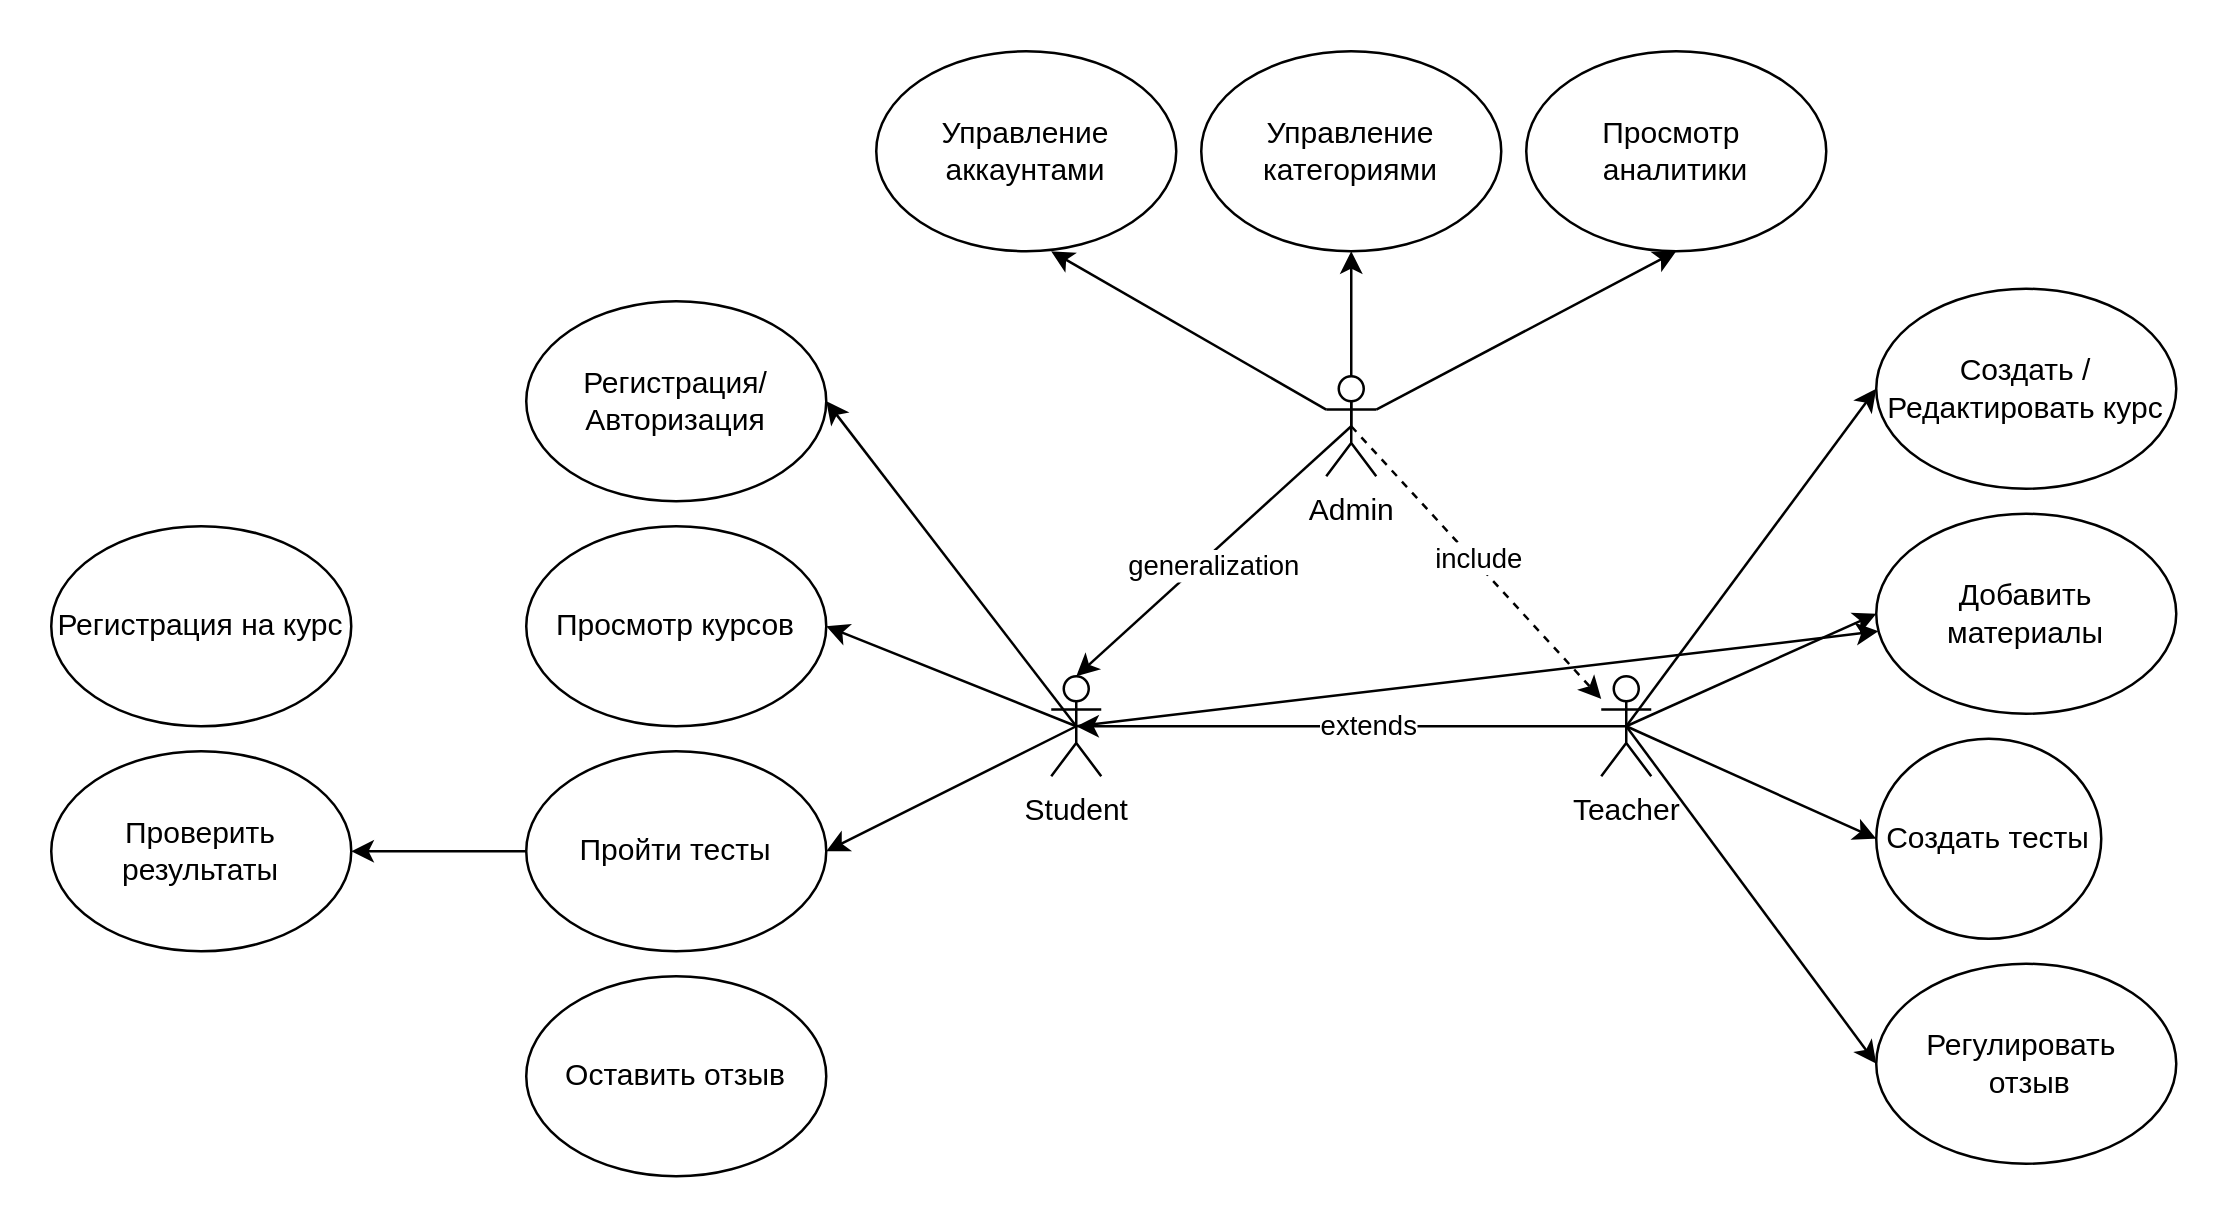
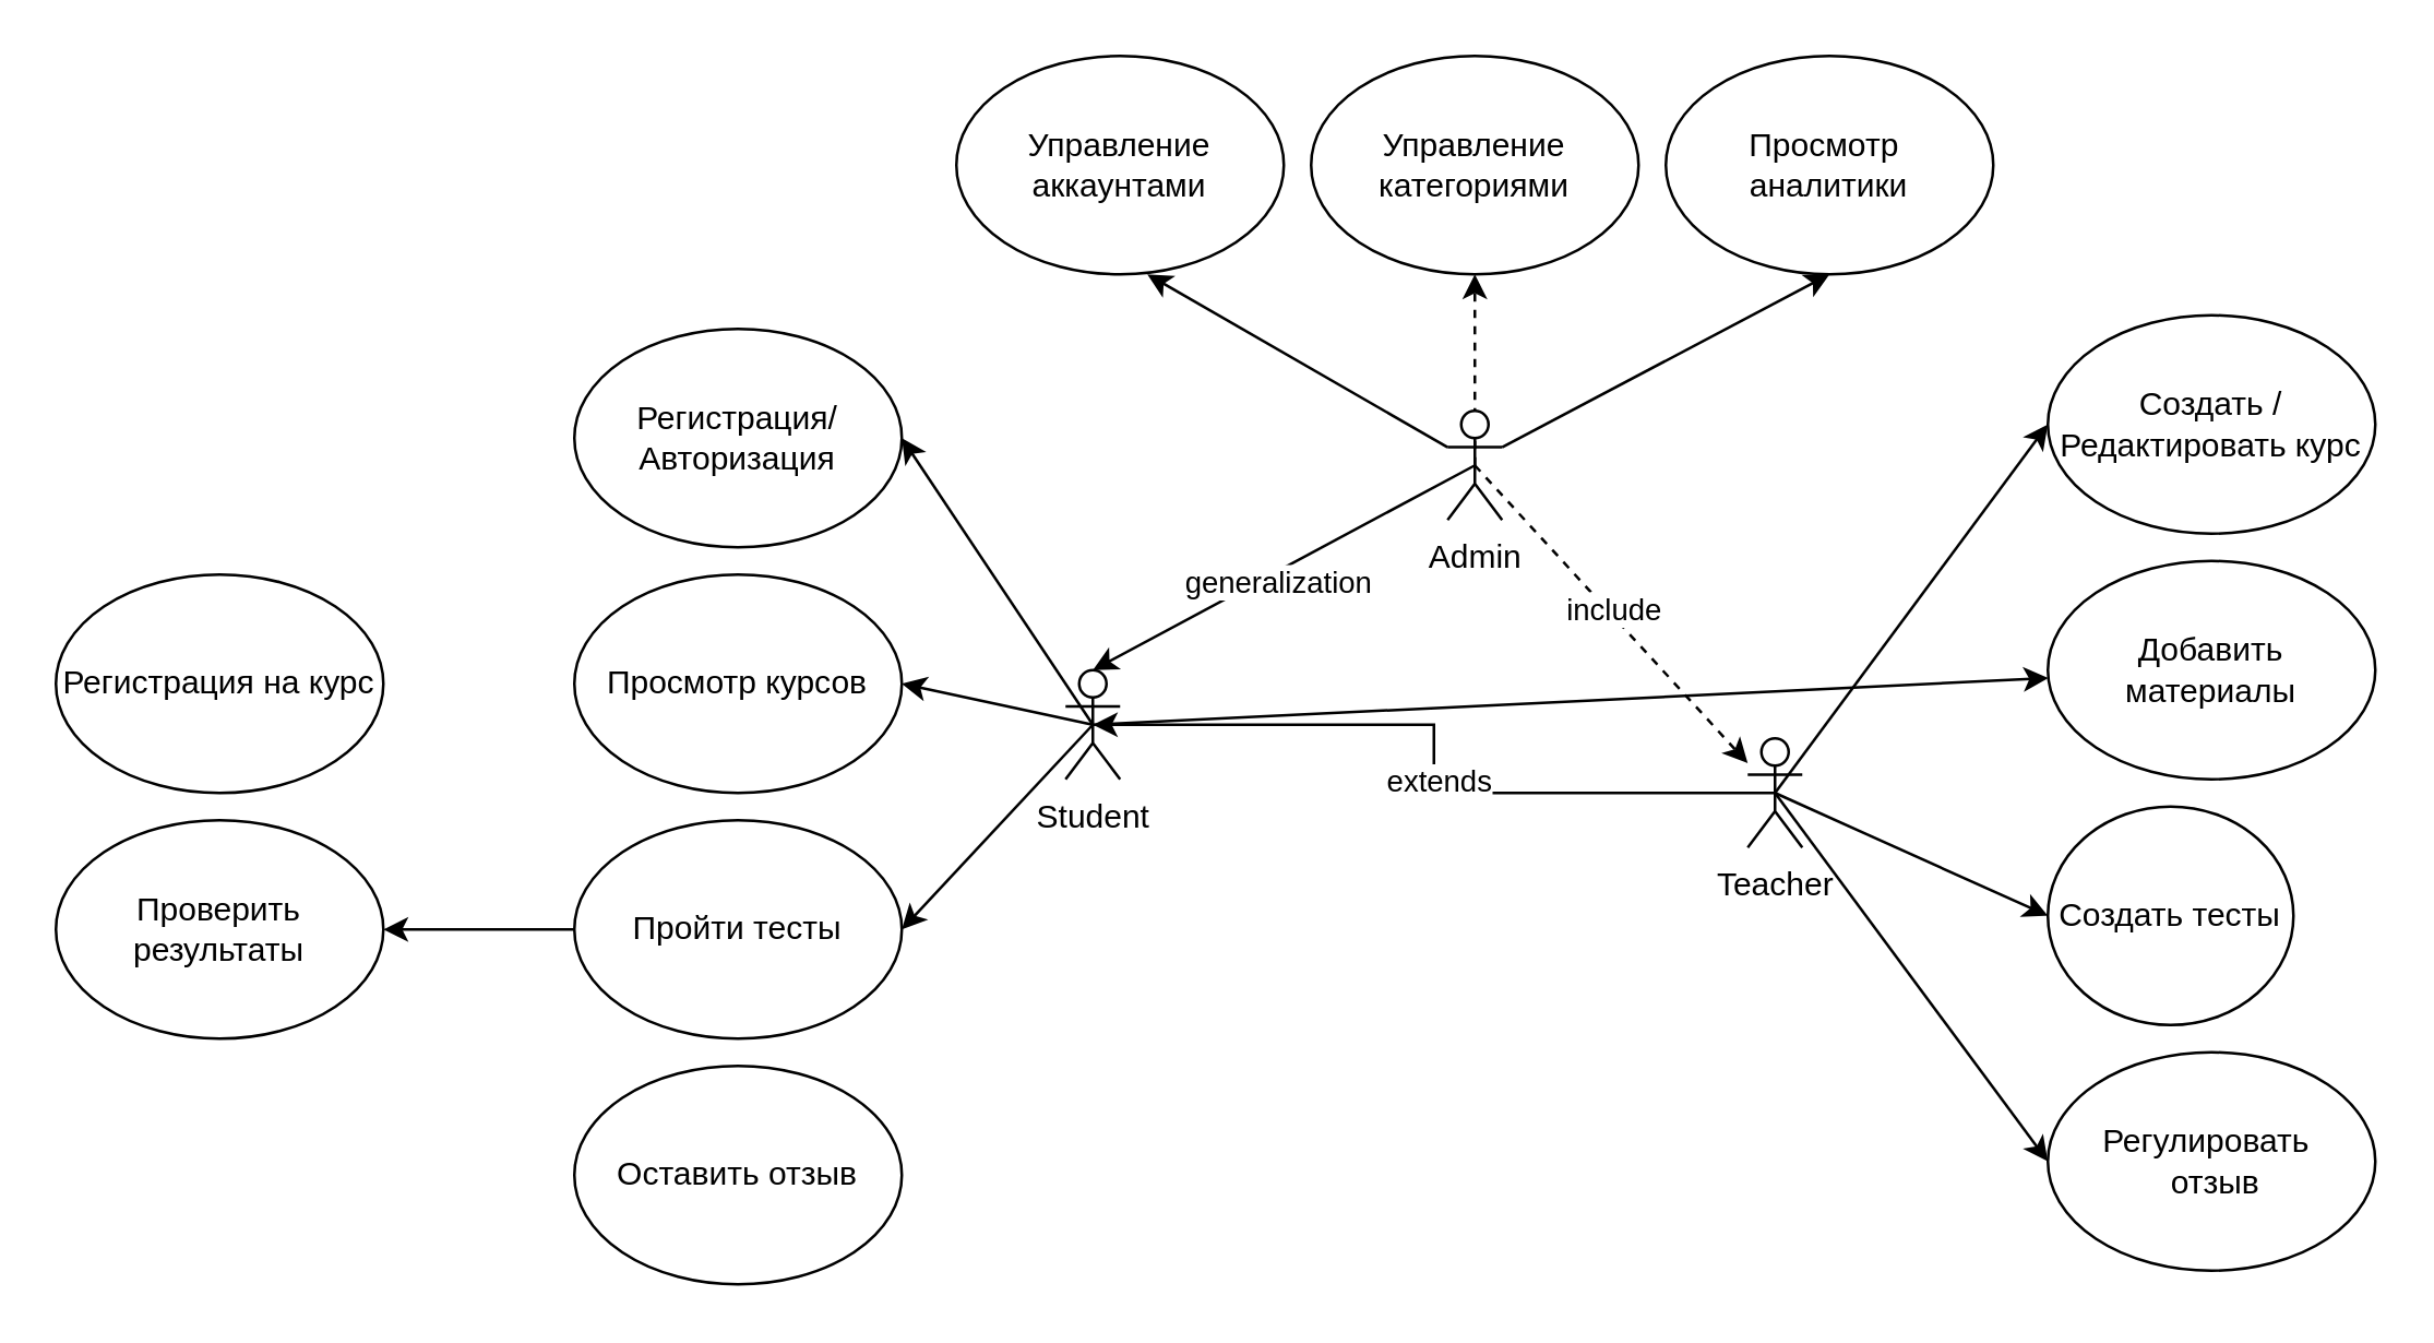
- <mxCell id="8" style="edgeStyle=orthogonalEdgeStyle;rounded=0;orthogonalLoop=1;jettySize=auto;html=1;exitX=0.5;exitY=0.5;exitDx=0;exitDy=0;exitPerimeter=0;entryX=0.5;entryY=1;entryDx=0;entryDy=0;" edge="1" parent="1" source="11" target="23"><mxGeometry relative="1" as="geometry" /></mxCell>
+ <mxCell id="8" style="edgeStyle=orthogonalEdgeStyle;rounded=0;orthogonalLoop=1;jettySize=auto;html=1;exitX=0.5;exitY=0.5;exitDx=0;exitDy=0;exitPerimeter=0;entryX=0.5;entryY=1;entryDx=0;entryDy=0;dashed=1;" edge="1" parent="1" source="11" target="23"><mxGeometry relative="1" as="geometry" /></mxCell>
- <mxCell id="13" style="rounded=0;orthogonalLoop=1;jettySize=auto;html=1;exitX=0.5;exitY=0.5;exitDx=0;exitDy=0;exitPerimeter=0;entryX=0;entryY=0.5;entryDx=0;entryDy=0;" edge="1" parent="1" source="16" target="26"><mxGeometry relative="1" as="geometry" /></mxCell>
- <mxCell id="6" value="Student" style="shape=umlActor;verticalLabelPosition=bottom;verticalAlign=top;html=1;outlineConnect=0;" vertex="1" parent="1"><mxGeometry x="420" y="270" width="20" height="40" as="geometry" /></mxCell>
+ <mxCell id="6" value="Student" style="shape=umlActor;verticalLabelPosition=bottom;verticalAlign=top;html=1;outlineConnect=0;" vertex="1" parent="1"><mxGeometry x="390" y="245" width="20" height="40" as="geometry" /></mxCell>
